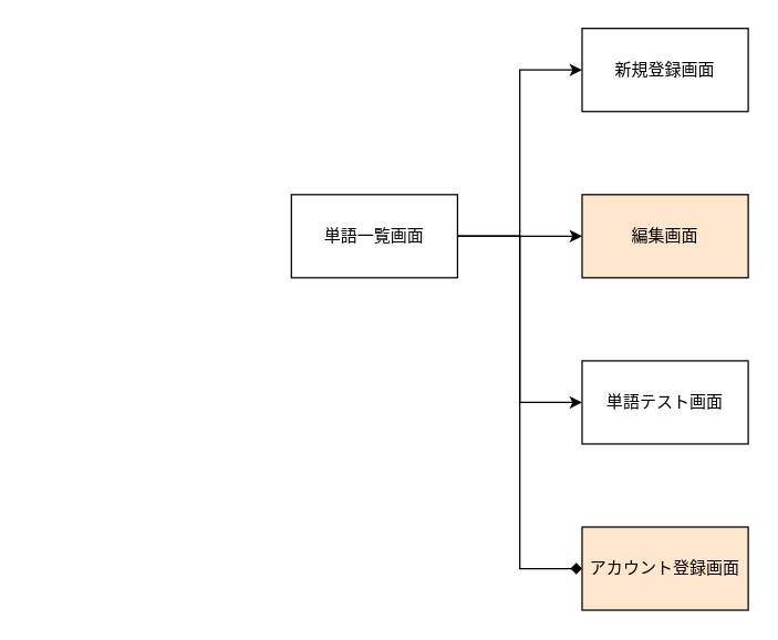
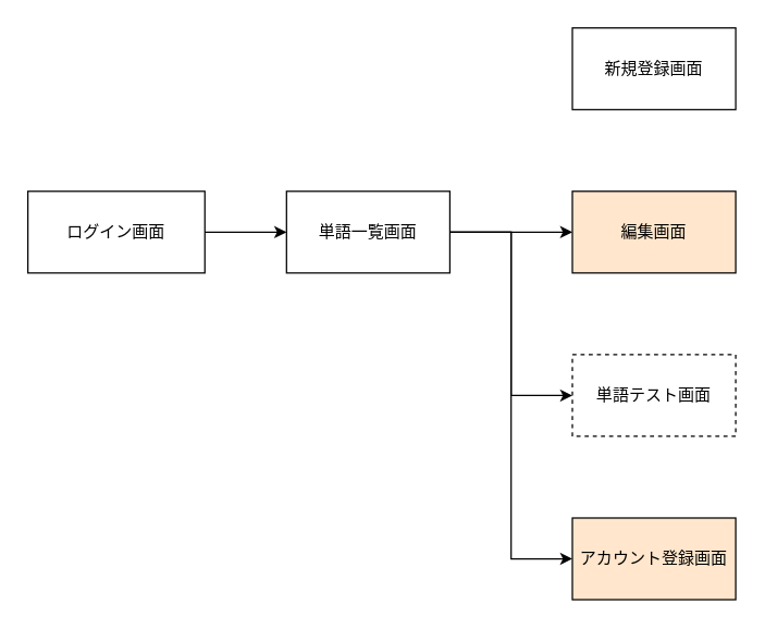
- <mxCell id="7" style="edgeStyle=orthogonalEdgeStyle;rounded=0;orthogonalLoop=1;jettySize=auto;html=1;entryX=0;entryY=0.5;entryDx=0;entryDy=0;" parent="1" source="10" target="5" edge="1"><mxGeometry relative="1" as="geometry" /></mxCell>
+ <mxCell id="3" value="ログイン画面" style="rounded=0;whiteSpace=wrap;html=1;" parent="1" vertex="1"><mxGeometry x="20" y="140" width="130" height="60" as="geometry" /></mxCell>
+ <mxCell id="2" style="edgeStyle=orthogonalEdgeStyle;rounded=0;orthogonalLoop=1;jettySize=auto;html=1;" parent="1" source="3" target="10" edge="1"><mxGeometry relative="1" as="geometry" /></mxCell>
- <mxCell id="11" value="単語テスト画面" style="rounded=0;whiteSpace=wrap;html=1;" parent="1" vertex="1"><mxGeometry x="420" y="260" width="120" height="60" as="geometry" /></mxCell>
+ <mxCell id="11" value="単語テスト画面" style="rounded=0;whiteSpace=wrap;html=1;dashed=1;" parent="1" vertex="1"><mxGeometry x="420" y="260" width="120" height="60" as="geometry" /></mxCell>
- <mxCell id="9" style="edgeStyle=orthogonalEdgeStyle;rounded=0;orthogonalLoop=1;jettySize=auto;html=1;entryX=0;entryY=0.5;entryDx=0;entryDy=0;endArrow=diamond;" edge="1" parent="1" source="10" target="12"><mxGeometry relative="1" as="geometry" /></mxCell>
+ <mxCell id="9" style="edgeStyle=orthogonalEdgeStyle;rounded=0;orthogonalLoop=1;jettySize=auto;html=1;entryX=0;entryY=0.5;entryDx=0;entryDy=0;" edge="1" parent="1" source="10" target="12"><mxGeometry relative="1" as="geometry" /></mxCell>
